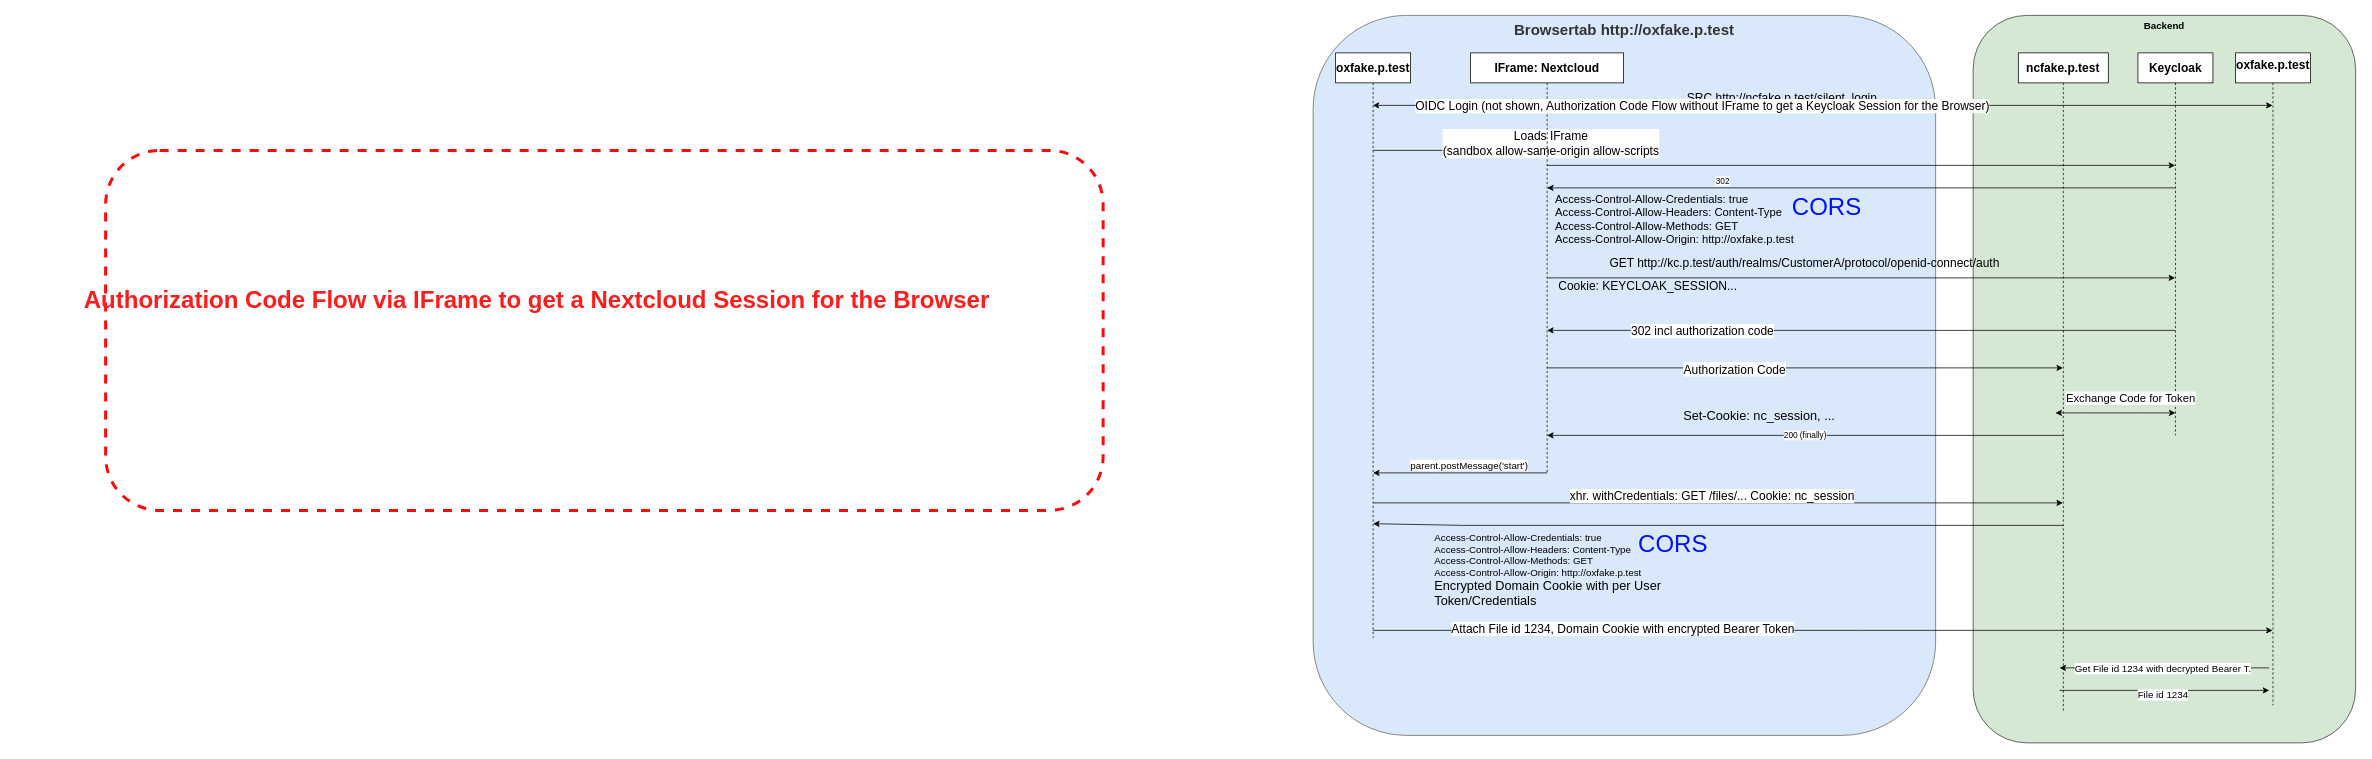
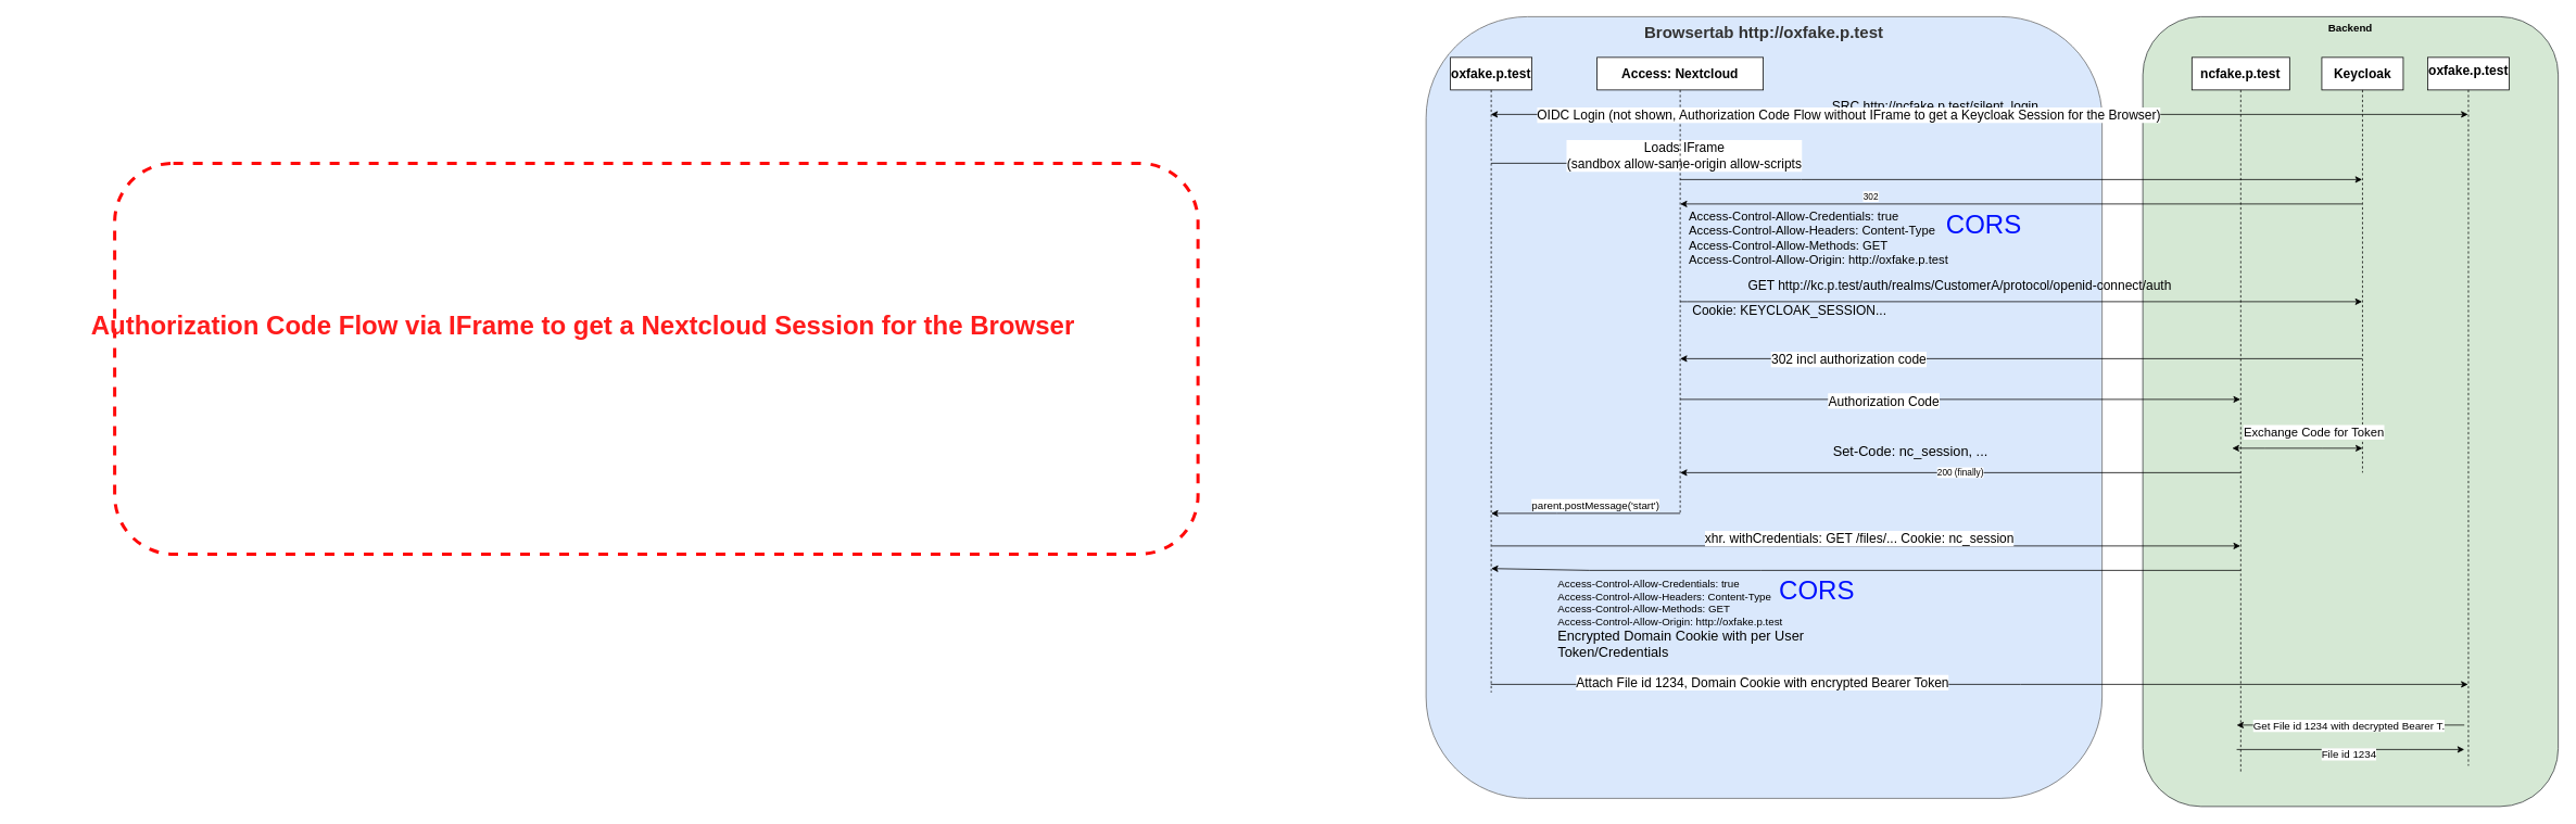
- <mxCell id="11" value="IFrame: Nextcloud" style="shape=umlLifeline;perimeter=lifelinePerimeter;whiteSpace=wrap;html=1;container=1;collapsible=0;recursiveResize=0;outlineConnect=0;fontSize=16;fontStyle=1" parent="1" vertex="1"><mxGeometry x="1960" y="70" width="204" height="560" as="geometry" /></mxCell>
+ <mxCell id="11" value="Access: Nextcloud" style="shape=umlLifeline;perimeter=lifelinePerimeter;whiteSpace=wrap;html=1;container=1;collapsible=0;recursiveResize=0;outlineConnect=0;fontSize=16;fontStyle=1" parent="1" vertex="1"><mxGeometry x="1960" y="70" width="204" height="560" as="geometry" /></mxCell>
- <mxCell id="27" value="&lt;font style=&quot;font-size: 17px&quot;&gt;Set-Cookie: nc_session, ...&lt;br&gt;&lt;br&gt;&lt;/font&gt;" style="text;html=1;strokeColor=none;fillColor=none;align=center;verticalAlign=middle;whiteSpace=wrap;rounded=0;fontSize=13;" parent="1" vertex="1"><mxGeometry x="2110" y="550" width="470" height="30" as="geometry" /></mxCell>
+ <mxCell id="27" value="&lt;font style=&quot;font-size: 17px&quot;&gt;Set-Code: nc_session, ...&lt;br&gt;&lt;br&gt;&lt;/font&gt;" style="text;html=1;strokeColor=none;fillColor=none;align=center;verticalAlign=middle;whiteSpace=wrap;rounded=0;fontSize=13;" parent="1" vertex="1"><mxGeometry x="2110" y="550" width="470" height="30" as="geometry" /></mxCell>
